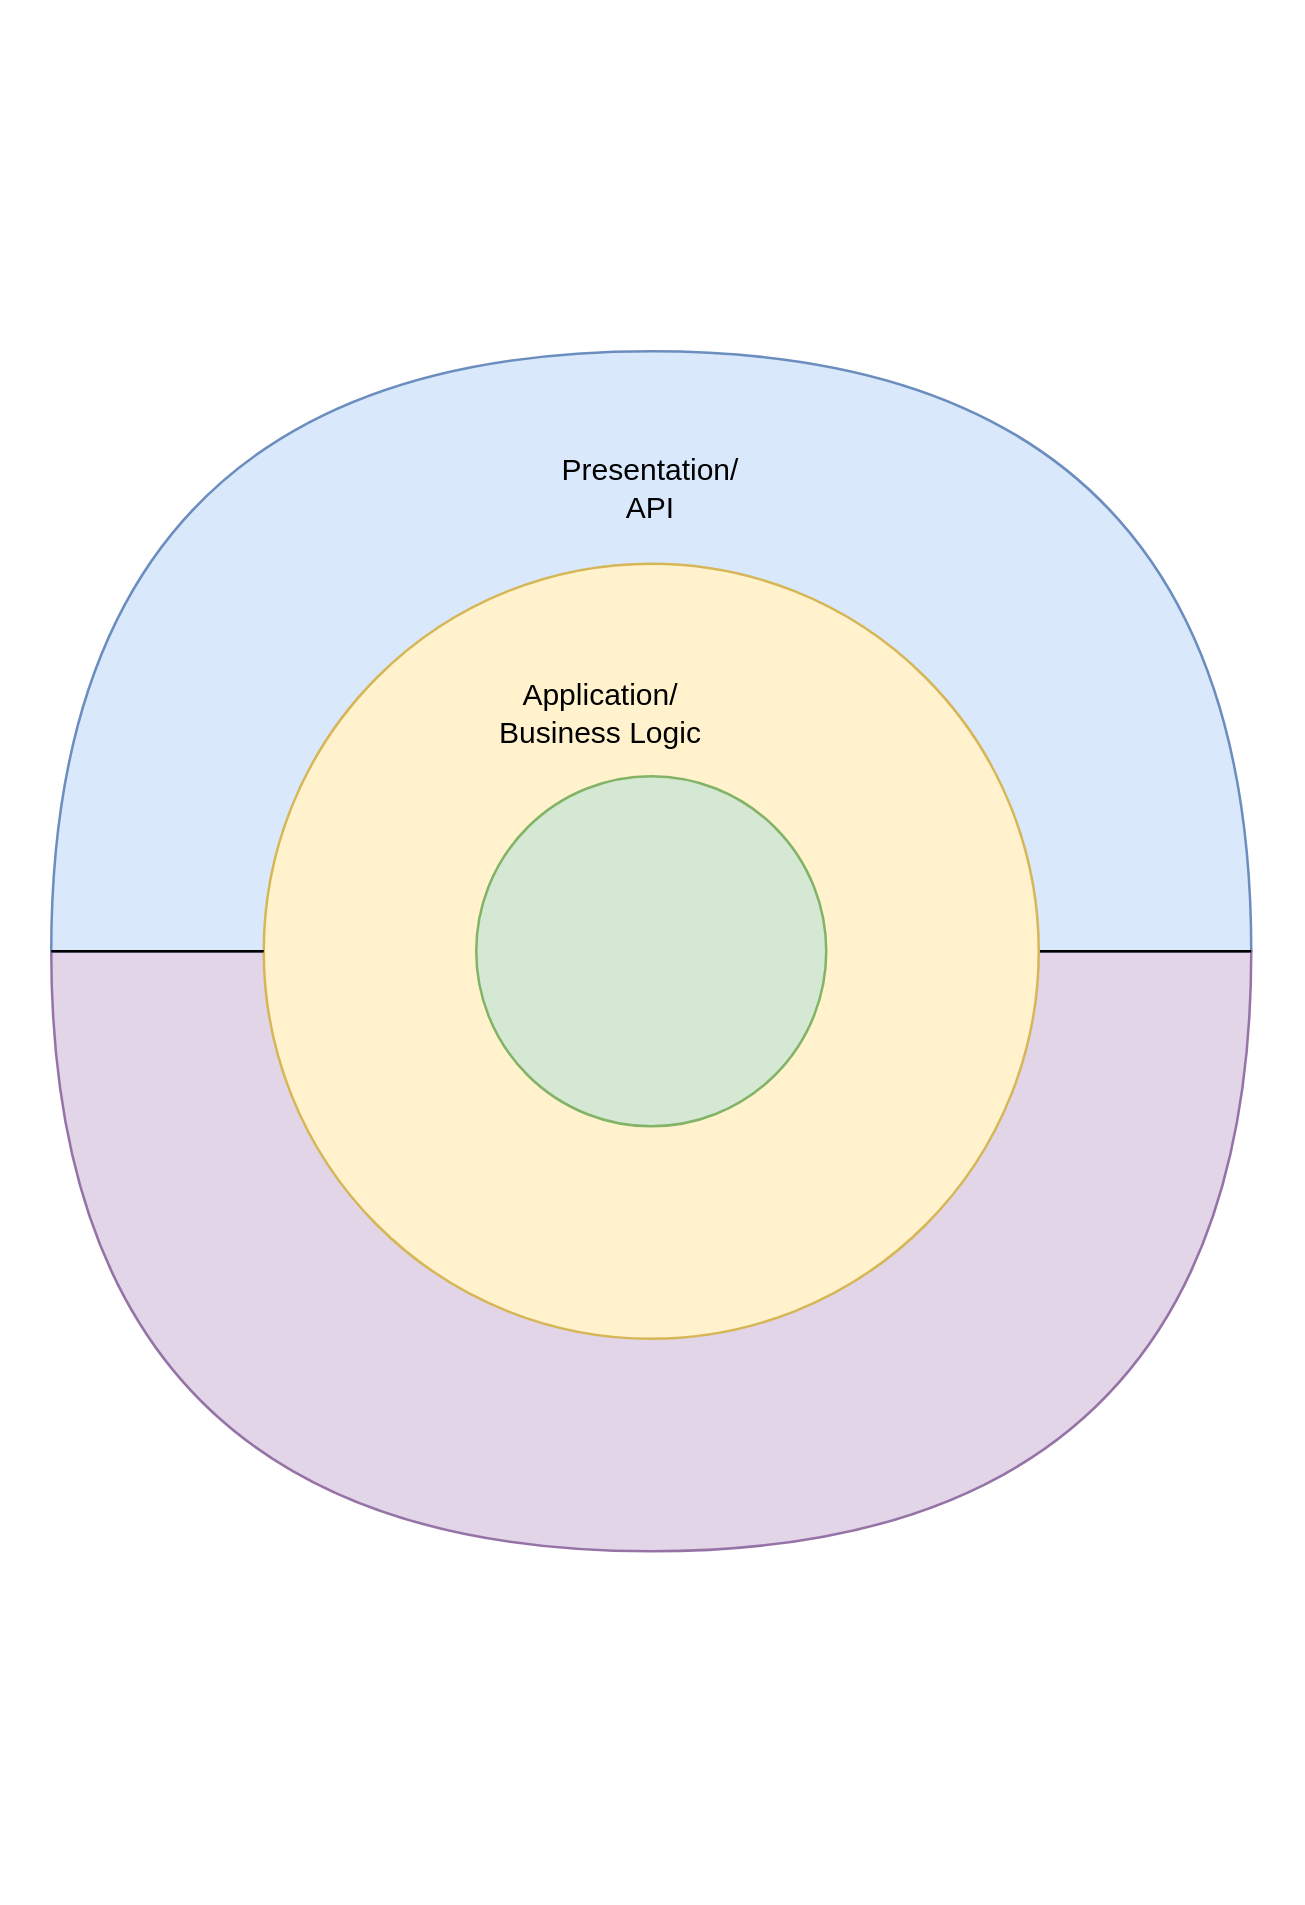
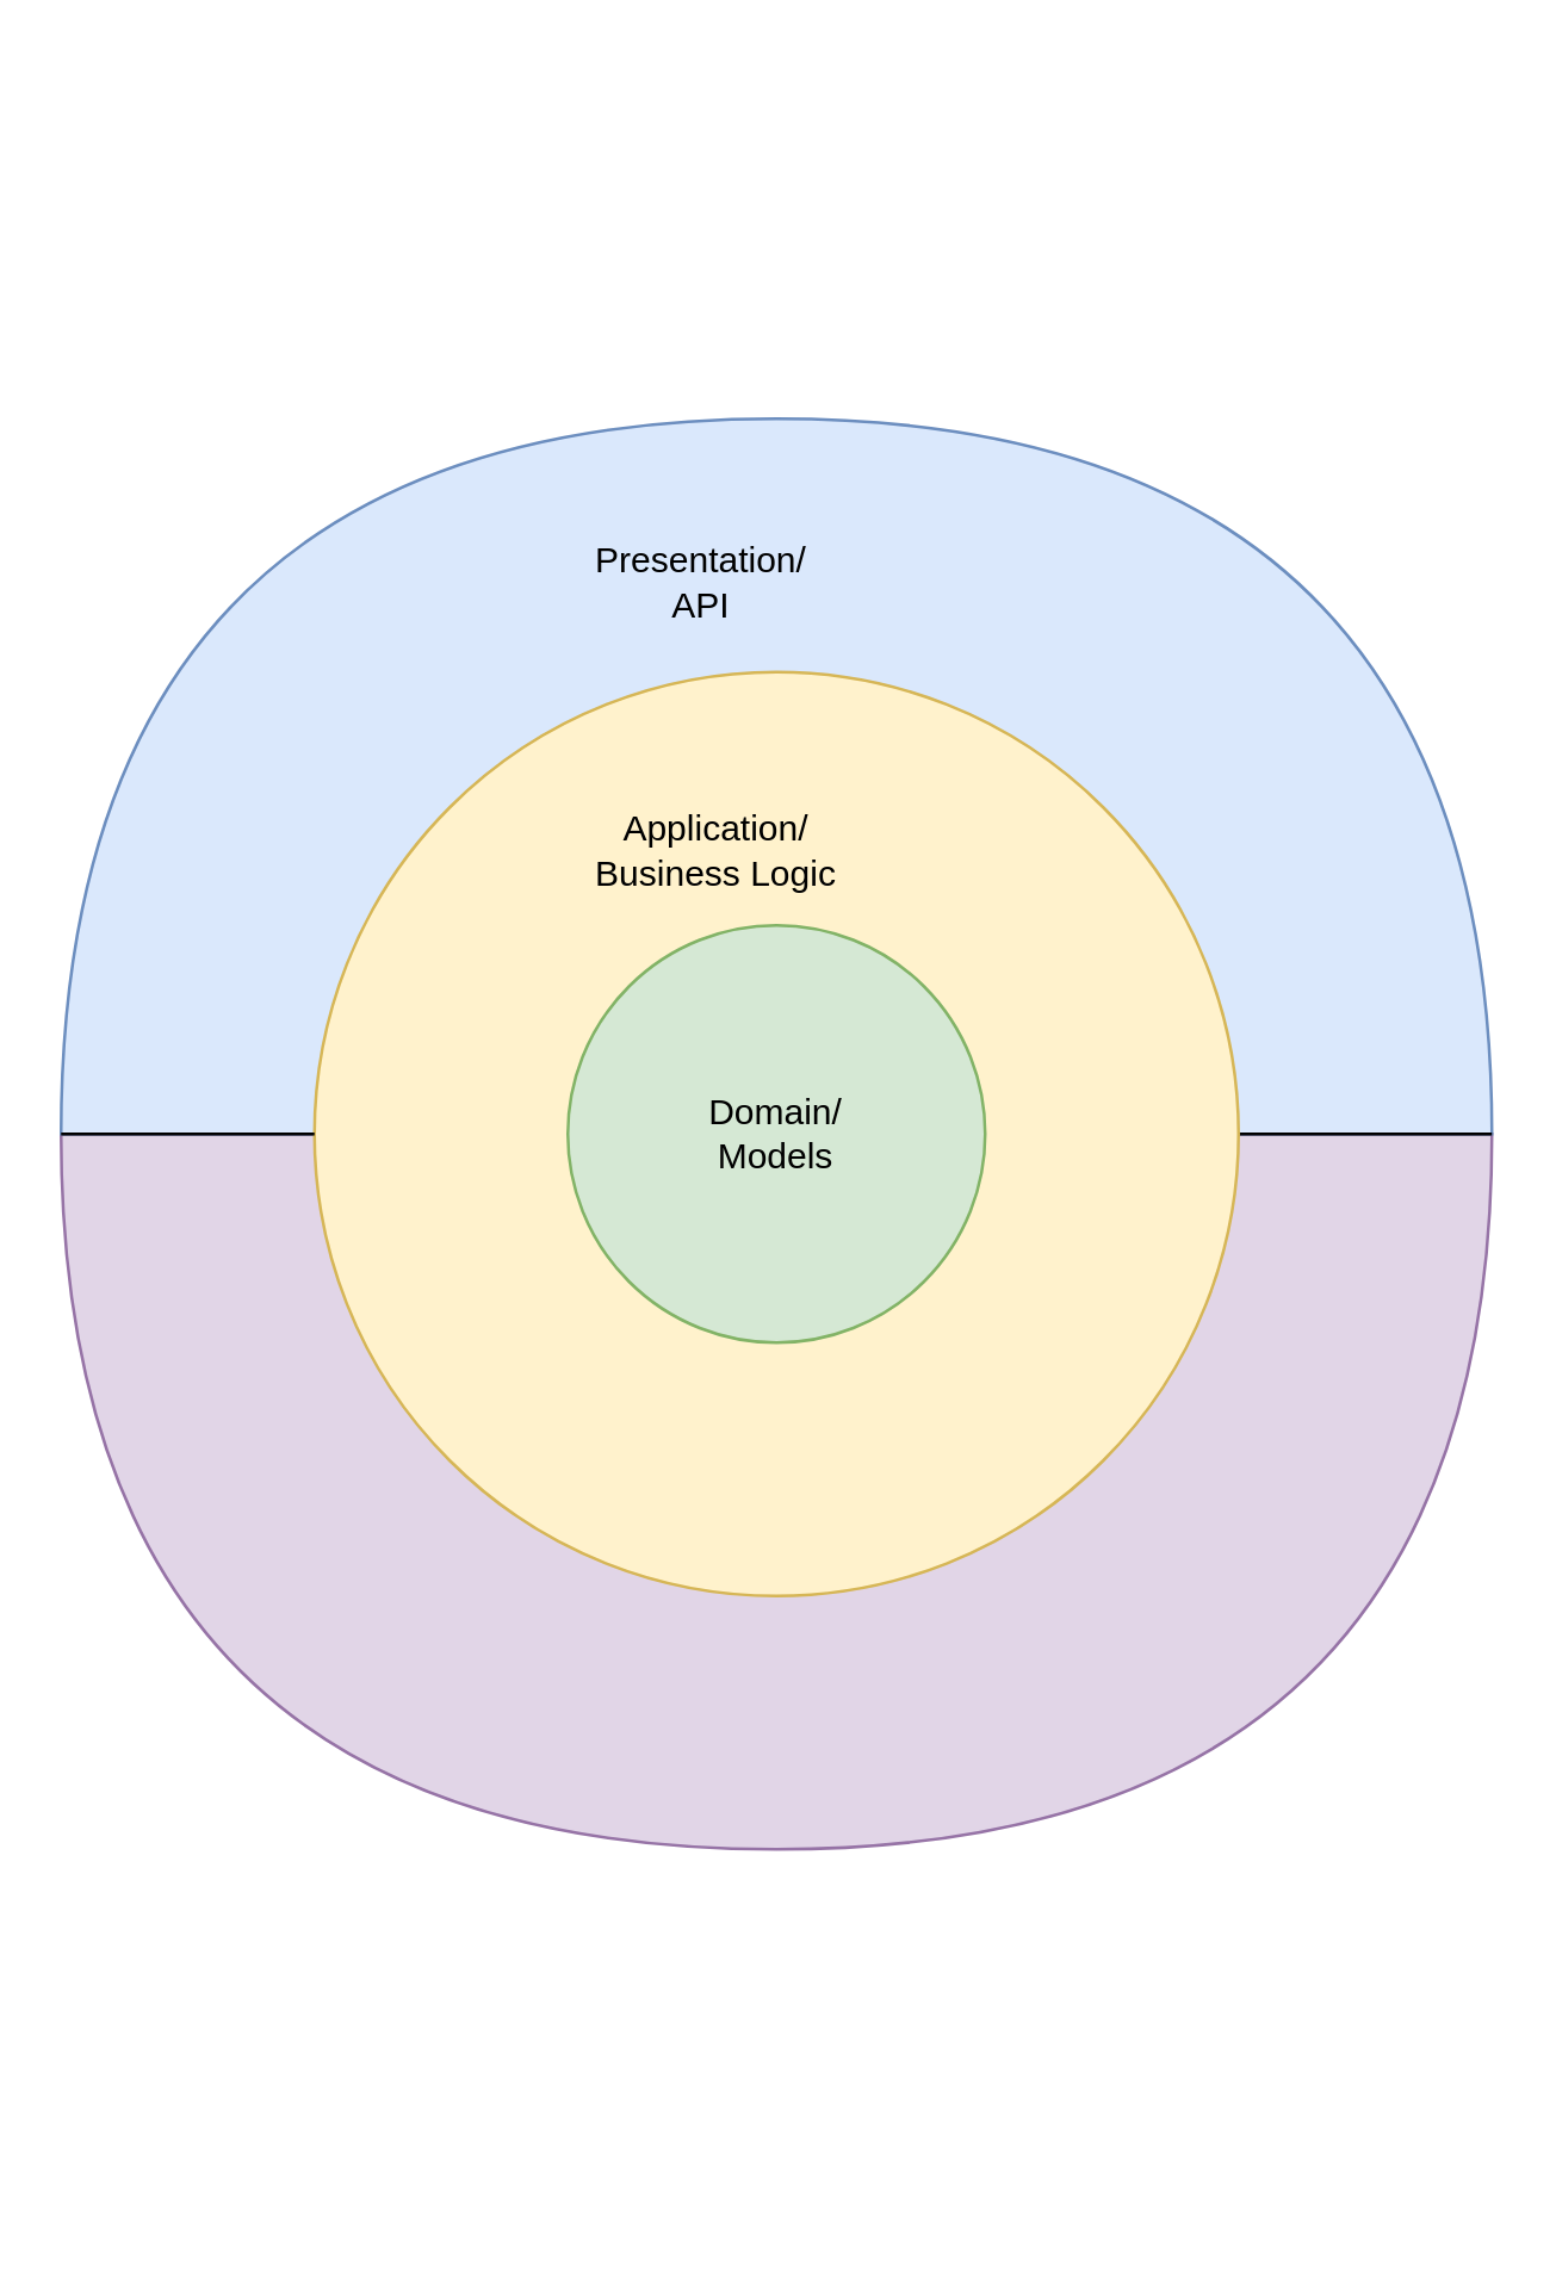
- <mxCell id="7" value="Presentation/&lt;br&gt;API" style="text;html=1;strokeColor=none;fillColor=none;align=center;verticalAlign=middle;whiteSpace=wrap;rounded=0;" vertex="1" parent="1"><mxGeometry x="200" y="180" width="120" height="30" as="geometry" /></mxCell>
+ <mxCell id="7" value="Presentation/&lt;br&gt;API" style="text;html=1;strokeColor=none;fillColor=none;align=center;verticalAlign=middle;whiteSpace=wrap;rounded=0;" vertex="1" parent="1"><mxGeometry x="175" y="180" width="120" height="30" as="geometry" /></mxCell>
+ <mxCell id="10" value="Domain/&lt;br&gt;Models" style="text;html=1;strokeColor=none;fillColor=none;align=center;verticalAlign=middle;whiteSpace=wrap;rounded=0;" vertex="1" parent="1"><mxGeometry x="230" y="365" width="60" height="30" as="geometry" /></mxCell>
